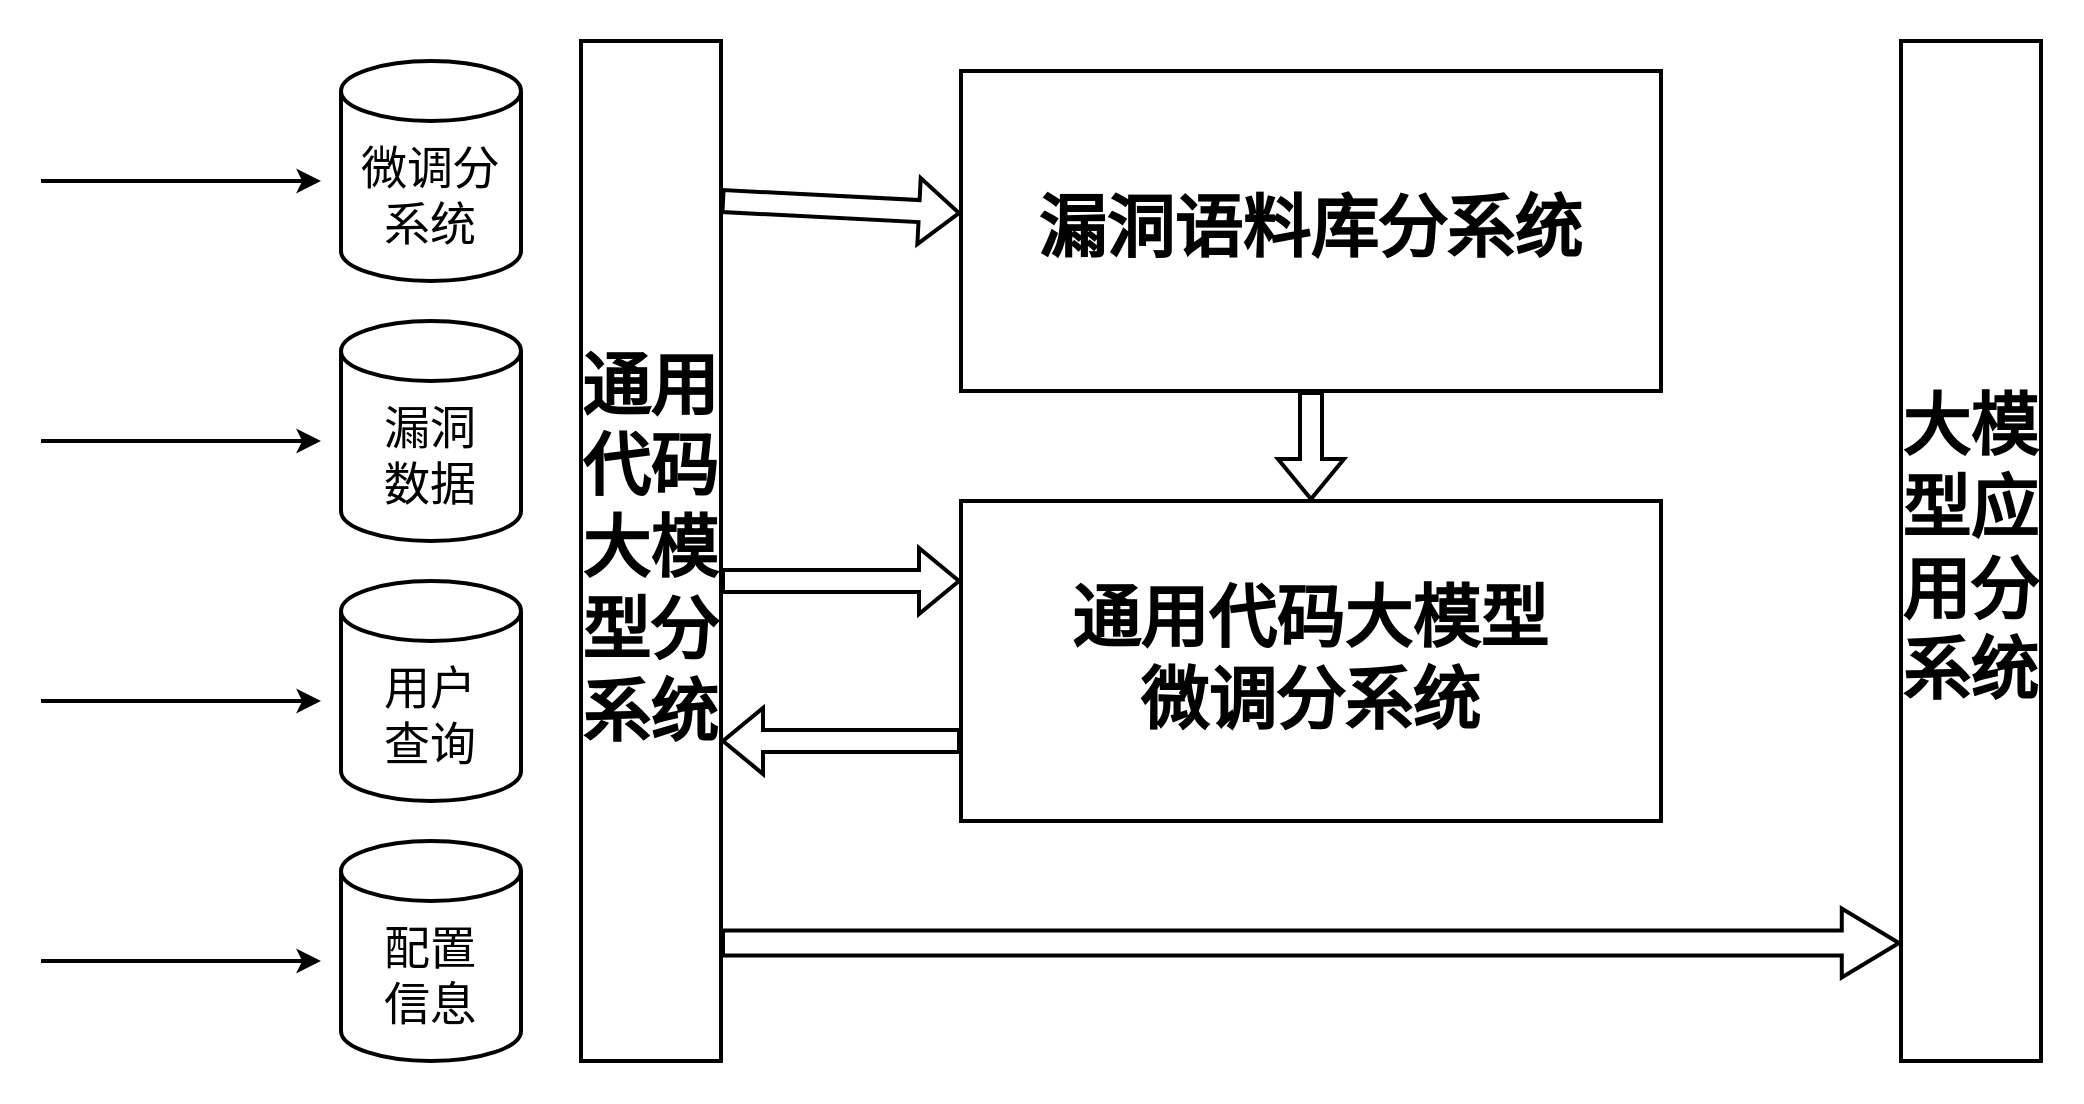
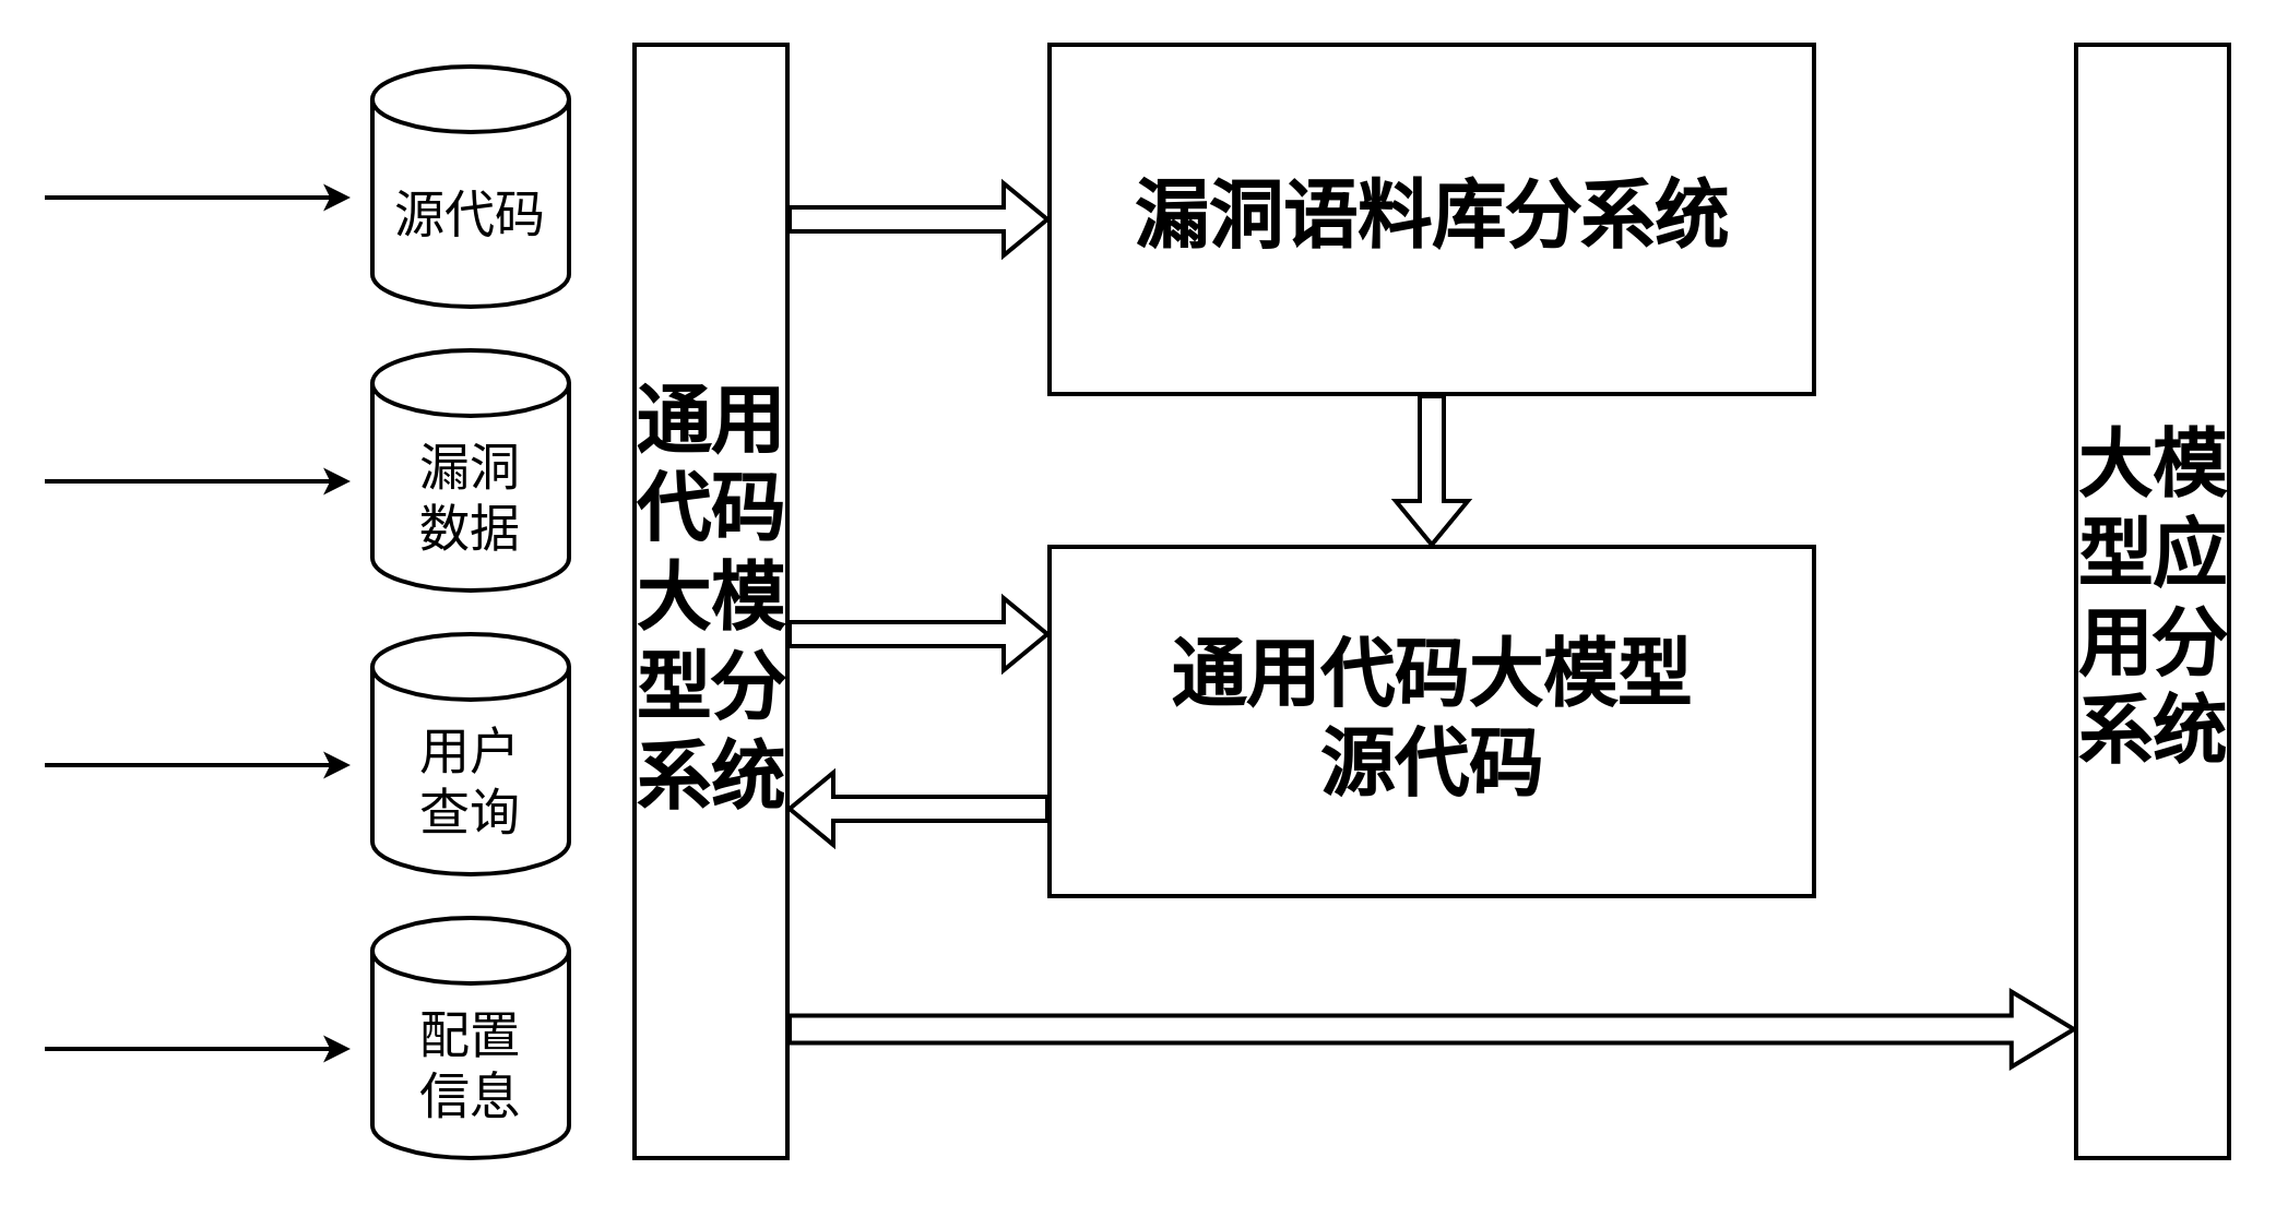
- <mxCell id="2" value="微调分系统" style="shape=cylinder3;whiteSpace=wrap;html=1;boundedLbl=1;backgroundOutline=1;size=15;strokeWidth=2;fontFamily=宋体;fontSize=23;" vertex="1" parent="1"><mxGeometry x="170" y="30" width="90" height="110" as="geometry" /></mxCell>
+ <mxCell id="2" value="源代码" style="shape=cylinder3;whiteSpace=wrap;html=1;boundedLbl=1;backgroundOutline=1;size=15;strokeWidth=2;fontFamily=宋体;fontSize=23;" vertex="1" parent="1"><mxGeometry x="170" y="30" width="90" height="110" as="geometry" /></mxCell>
- <mxCell id="12" value="漏洞语料库分系统" style="rounded=0;whiteSpace=wrap;html=1;strokeWidth=2;fillColor=none;fontSize=34;fontFamily=宋体;fontStyle=1" vertex="1" parent="1"><mxGeometry x="480" y="35" width="350" height="160" as="geometry" /></mxCell>
+ <mxCell id="12" value="漏洞语料库分系统" style="rounded=0;whiteSpace=wrap;html=1;strokeWidth=2;fillColor=none;fontSize=34;fontFamily=宋体;fontStyle=1" vertex="1" parent="1"><mxGeometry x="480" y="20" width="350" height="160" as="geometry" /></mxCell>
- <mxCell id="13" value="通用代码大模型&lt;br&gt;微调分系统" style="rounded=0;whiteSpace=wrap;html=1;strokeWidth=2;fillColor=none;fontSize=34;fontFamily=宋体;fontStyle=1" vertex="1" parent="1"><mxGeometry x="480" y="250" width="350" height="160" as="geometry" /></mxCell>
+ <mxCell id="13" value="通用代码大模型&lt;br&gt;源代码" style="rounded=0;whiteSpace=wrap;html=1;strokeWidth=2;fillColor=none;fontSize=34;fontFamily=宋体;fontStyle=1" vertex="1" parent="1"><mxGeometry x="480" y="250" width="350" height="160" as="geometry" /></mxCell>
